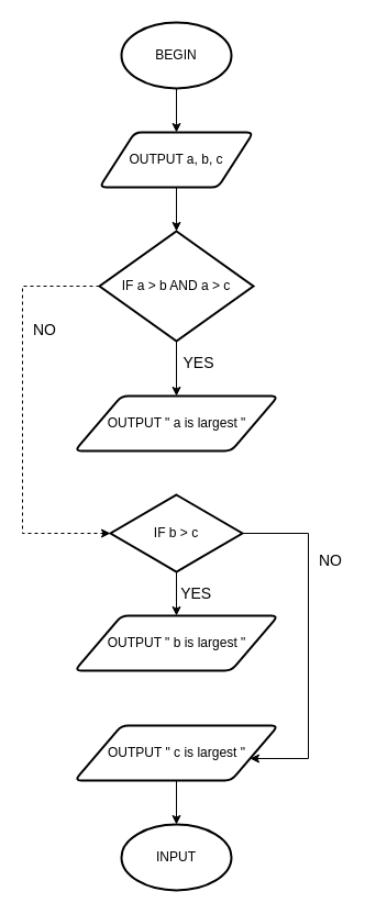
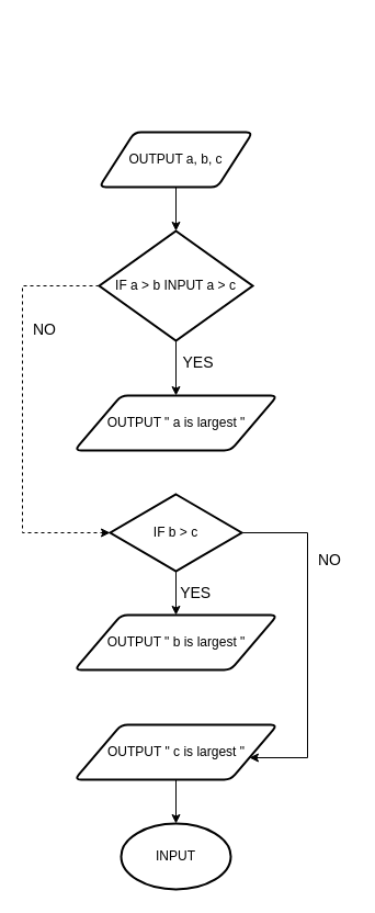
- <mxCell id="3" value="BEGIN" style="strokeWidth=2;html=1;shape=mxgraph.flowchart.start_1;whiteSpace=wrap;" vertex="1" parent="1"><mxGeometry x="110" y="20" width="100" height="60" as="geometry" /></mxCell>
- <mxCell id="2" style="edgeStyle=orthogonalEdgeStyle;rounded=0;orthogonalLoop=1;jettySize=auto;html=1;entryX=0.5;entryY=0;entryDx=0;entryDy=0;" edge="1" parent="1" source="3" target="5"><mxGeometry relative="1" as="geometry" /></mxCell>
- <mxCell id="8" value="IF a &amp;gt; b AND a &amp;gt; c" style="strokeWidth=2;html=1;shape=mxgraph.flowchart.decision;whiteSpace=wrap;" vertex="1" parent="1"><mxGeometry x="90" y="210" width="140" height="100" as="geometry" /></mxCell>
+ <mxCell id="8" value="IF a &amp;gt; b INPUT a &amp;gt; c" style="strokeWidth=2;html=1;shape=mxgraph.flowchart.decision;whiteSpace=wrap;" vertex="1" parent="1"><mxGeometry x="90" y="210" width="140" height="100" as="geometry" /></mxCell>
